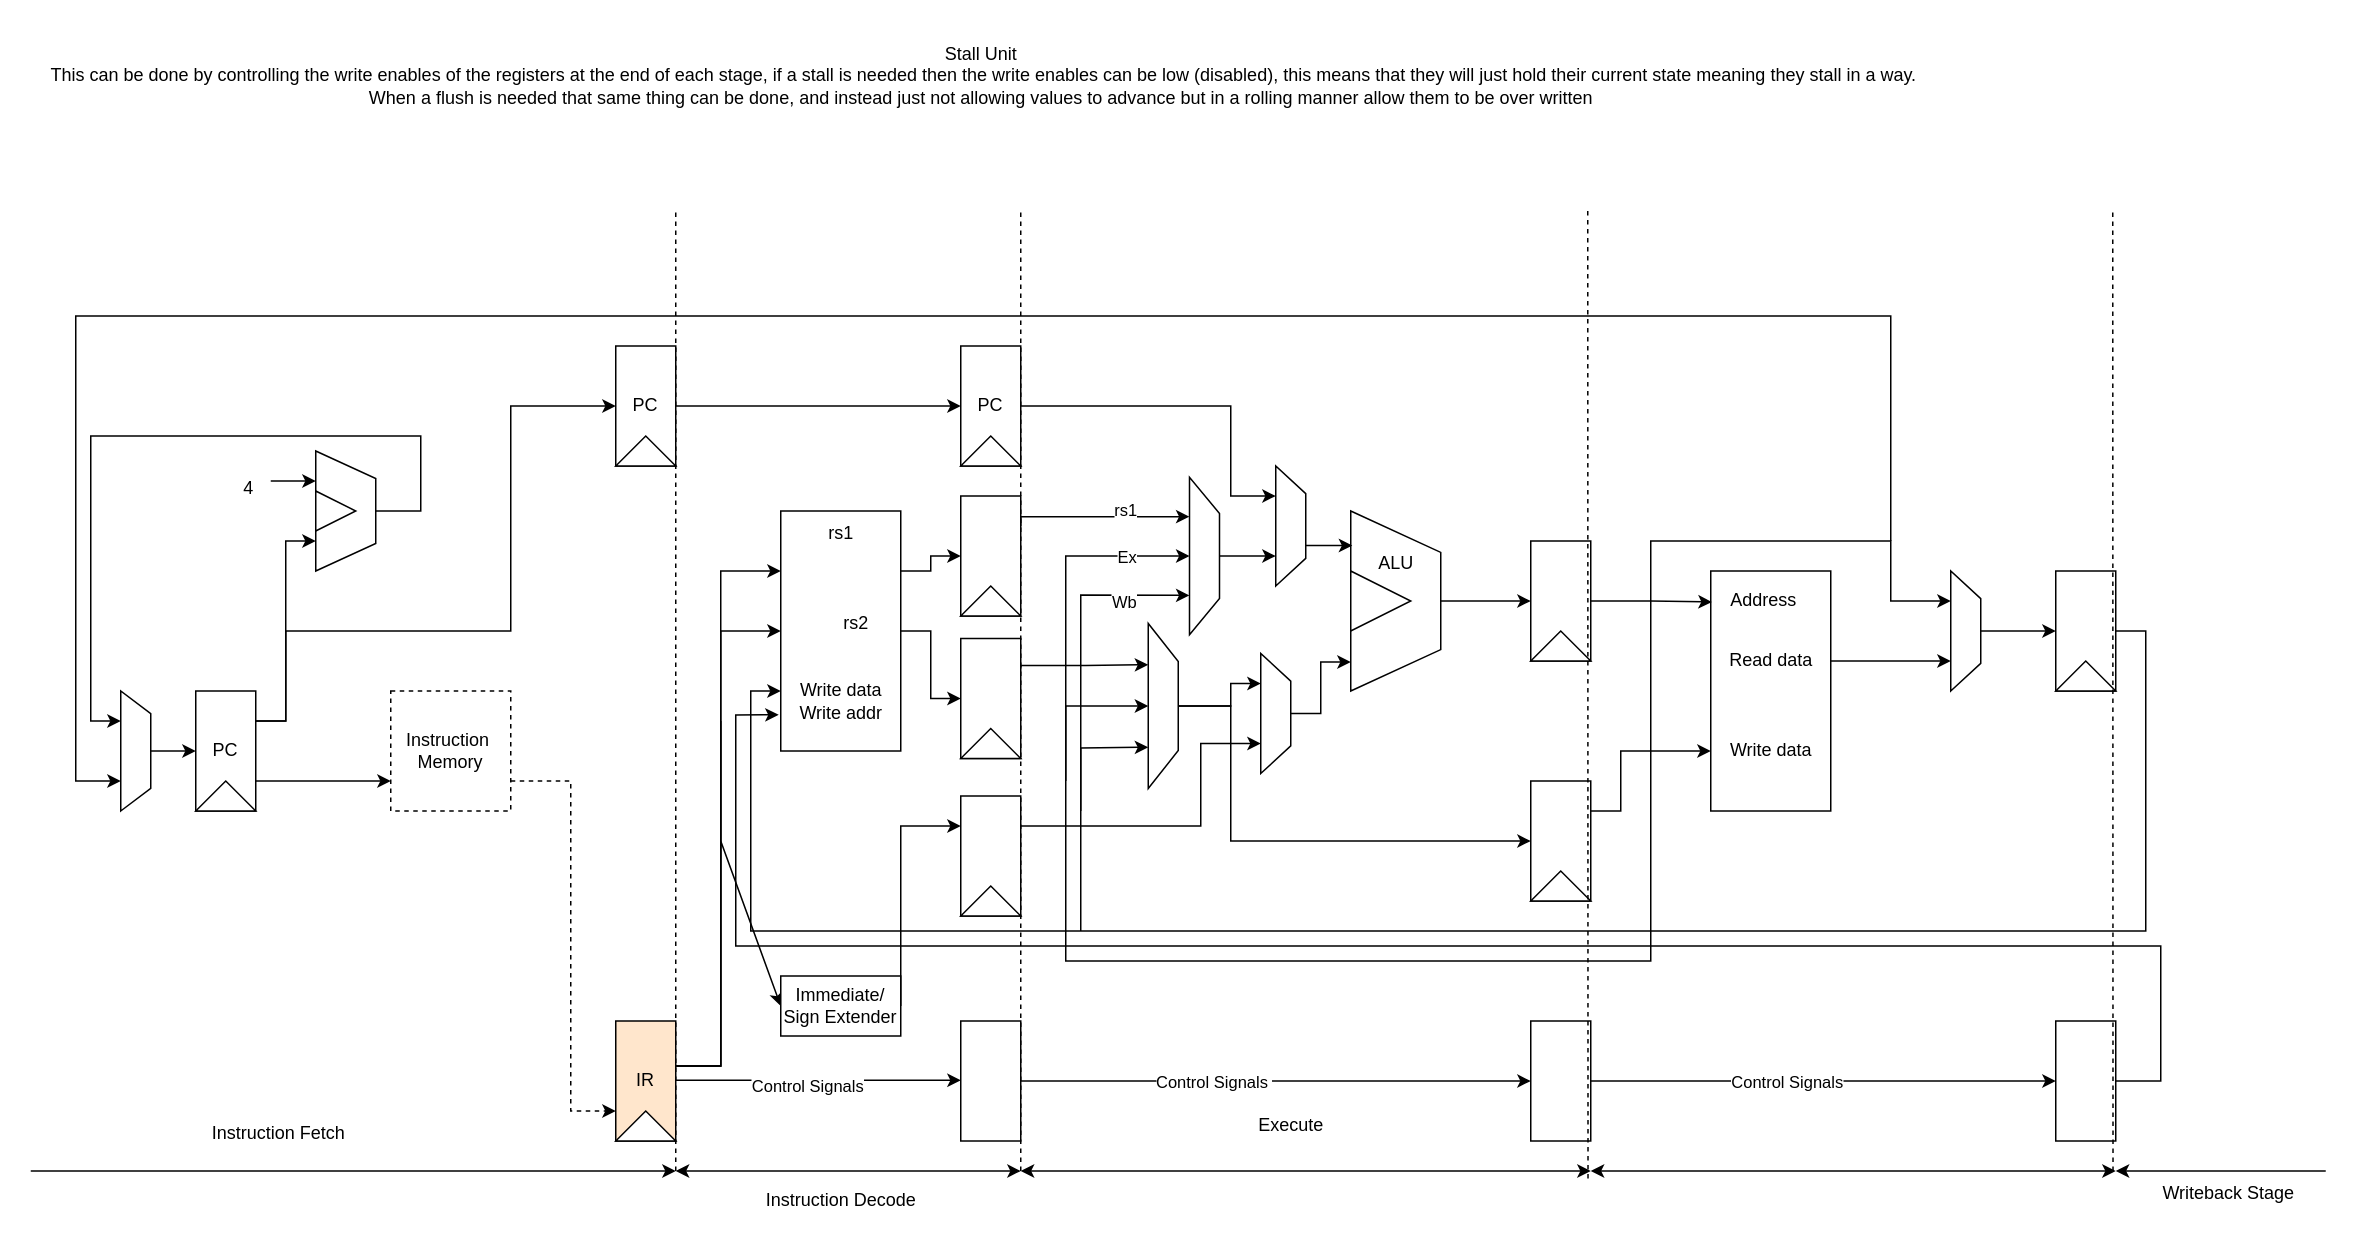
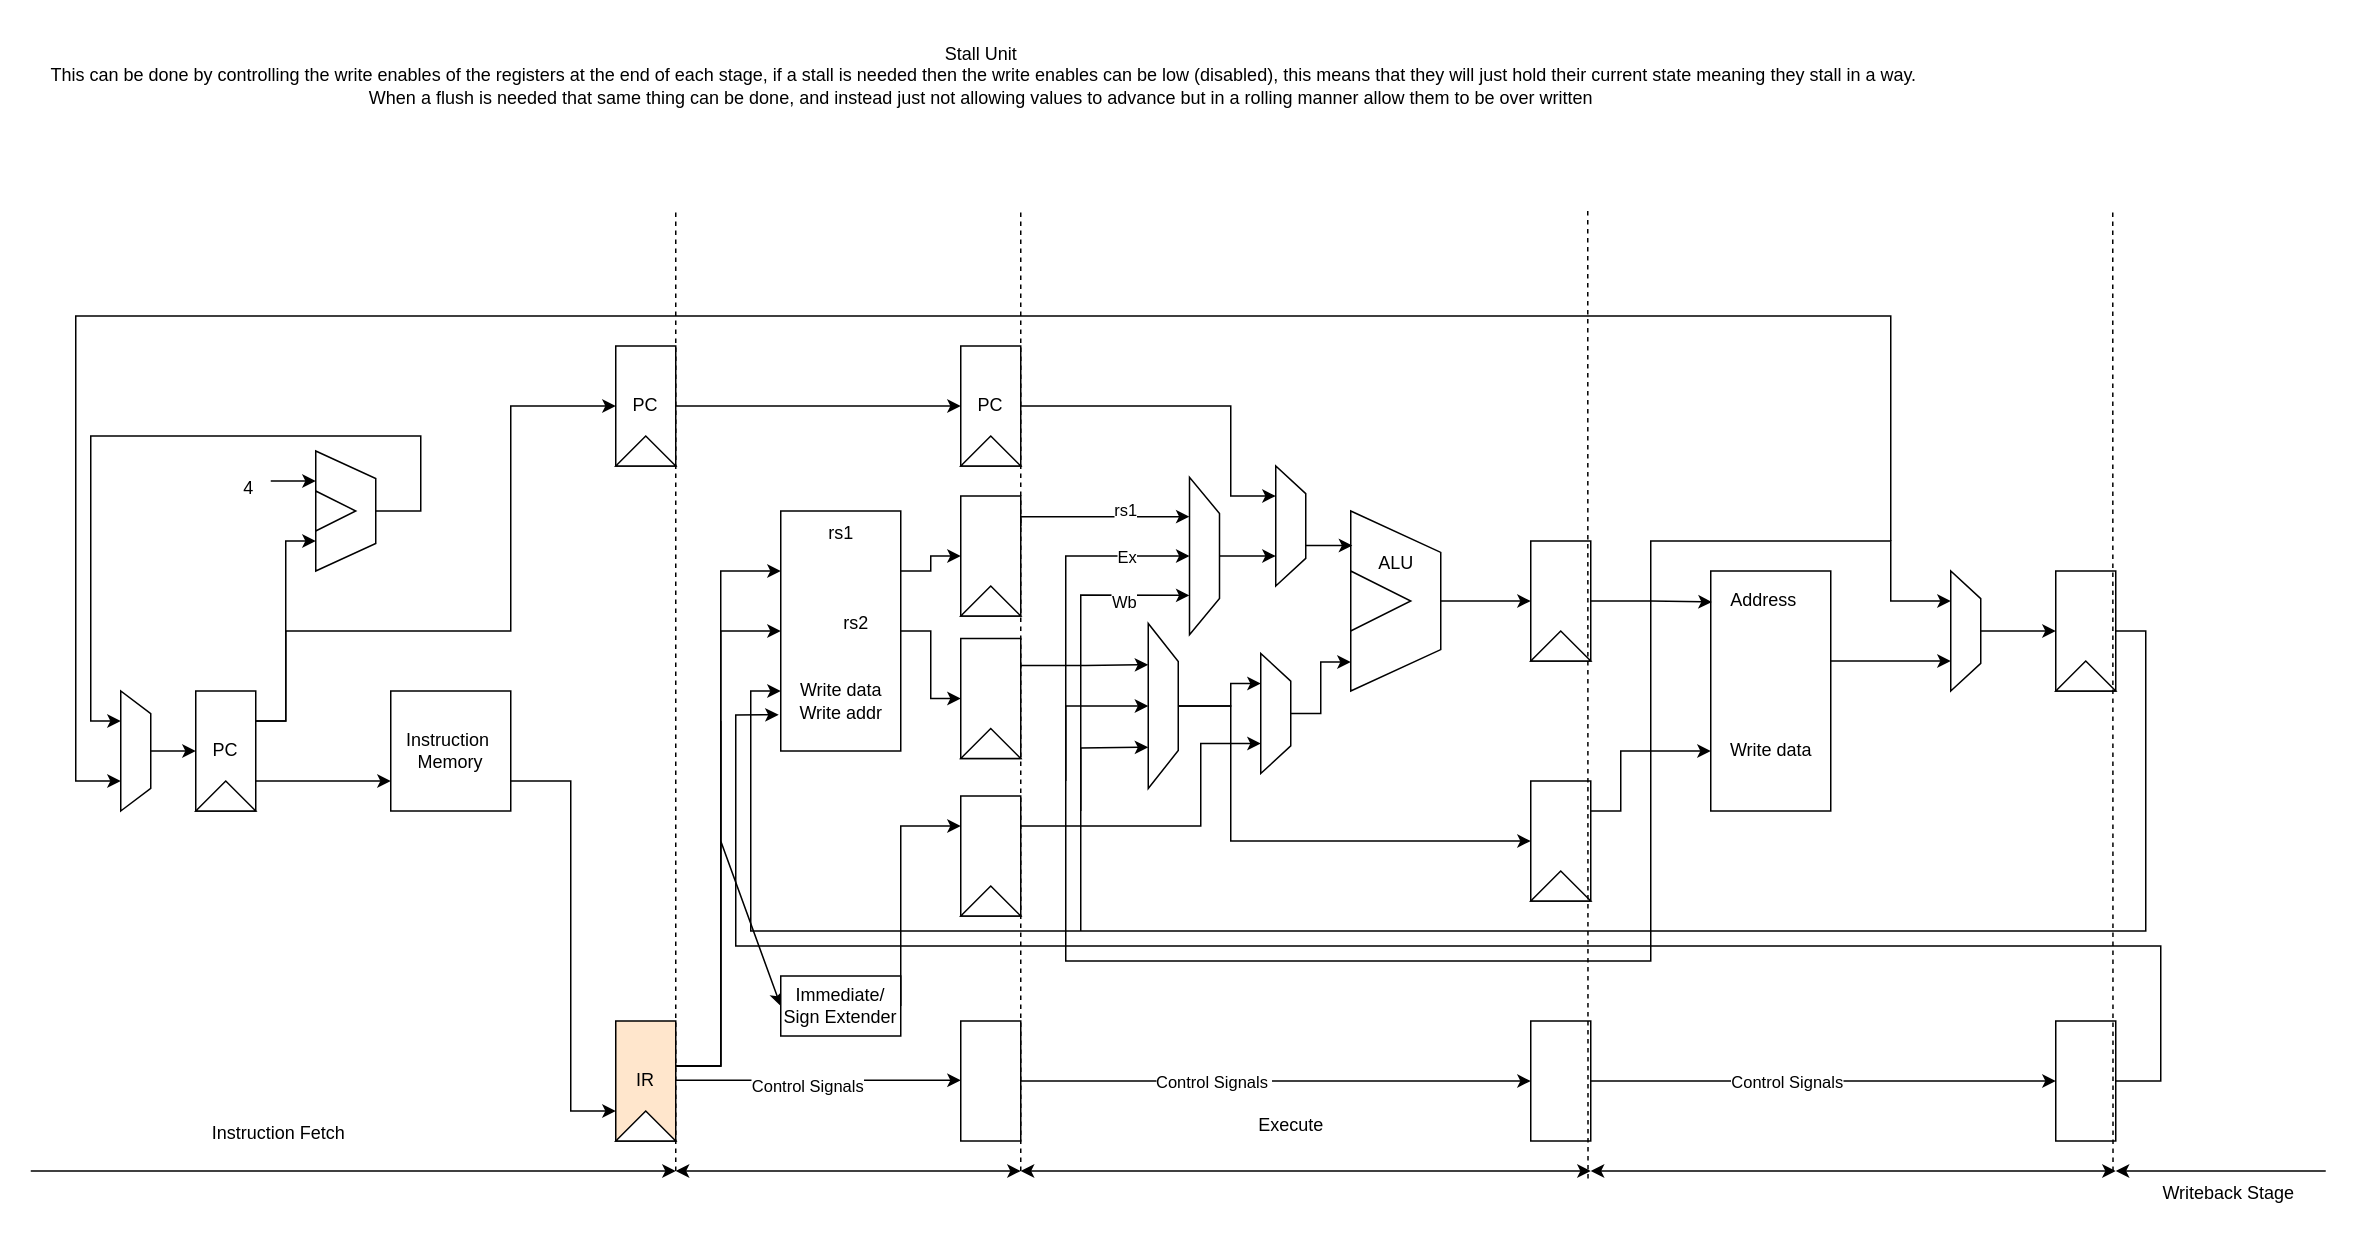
- <mxCell id="45" value="Read data" style="text;html=1;align=center;verticalAlign=middle;resizable=0;points=[];autosize=1;strokeColor=none;fillColor=none;" parent="1" vertex="1"><mxGeometry x="1140" y="425" width="80" height="30" as="geometry" /></mxCell>
- <mxCell id="12" value="Instruction&amp;nbsp;&lt;br&gt;Memory" style="rounded=0;whiteSpace=wrap;html=1;dashed=1;" parent="1" vertex="1"><mxGeometry x="260" y="460" width="80" height="80" as="geometry" /></mxCell>
+ <mxCell id="12" value="Instruction&amp;nbsp;&lt;br&gt;Memory" style="rounded=0;whiteSpace=wrap;html=1;" parent="1" vertex="1"><mxGeometry x="260" y="460" width="80" height="80" as="geometry" /></mxCell>
- <mxCell id="16" value="" style="endArrow=classic;html=1;rounded=0;entryX=0;entryY=0.75;entryDx=0;entryDy=0;exitX=1;exitY=0.75;exitDx=0;exitDy=0;dashed=1;" parent="1" source="12" target="14" edge="1"><mxGeometry width="50" height="50" relative="1" as="geometry"><mxPoint x="410" y="660" as="sourcePoint" /><mxPoint x="460" y="610" as="targetPoint" /><Array as="points"><mxPoint x="380" y="520" /><mxPoint x="380" y="740" /></Array></mxGeometry></mxCell>
+ <mxCell id="16" value="" style="endArrow=classic;html=1;rounded=0;entryX=0;entryY=0.75;entryDx=0;entryDy=0;exitX=1;exitY=0.75;exitDx=0;exitDy=0;" parent="1" source="12" target="14" edge="1"><mxGeometry width="50" height="50" relative="1" as="geometry"><mxPoint x="410" y="660" as="sourcePoint" /><mxPoint x="460" y="610" as="targetPoint" /><Array as="points"><mxPoint x="380" y="520" /><mxPoint x="380" y="740" /></Array></mxGeometry></mxCell>
- <mxCell id="110" value="Instruction Decode" style="text;html=1;align=center;verticalAlign=middle;resizable=0;points=[];autosize=1;strokeColor=none;fillColor=none;" parent="1" vertex="1"><mxGeometry x="500" y="785" width="120" height="30" as="geometry" /></mxCell>
